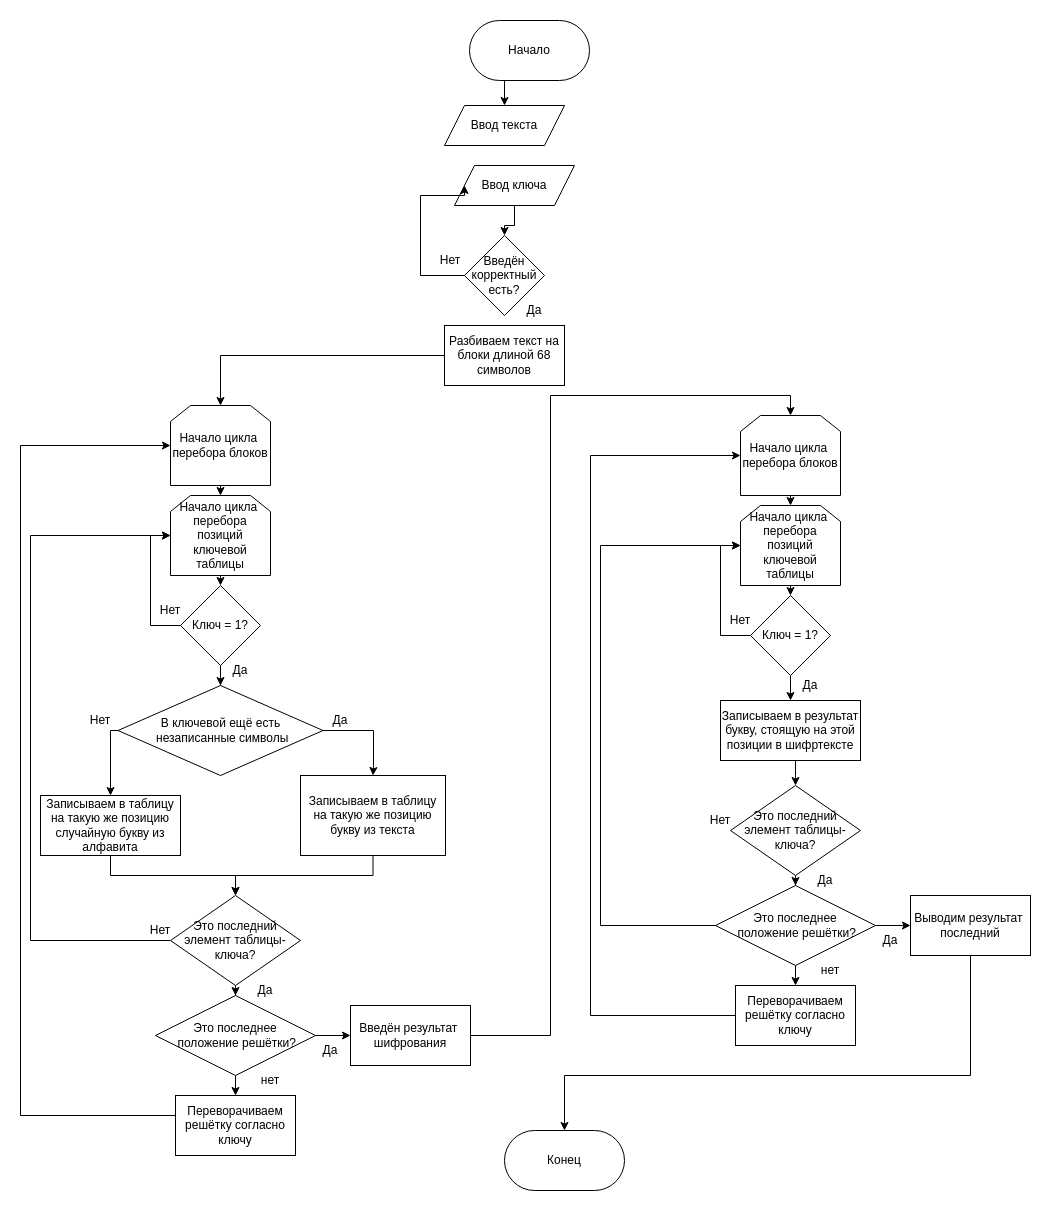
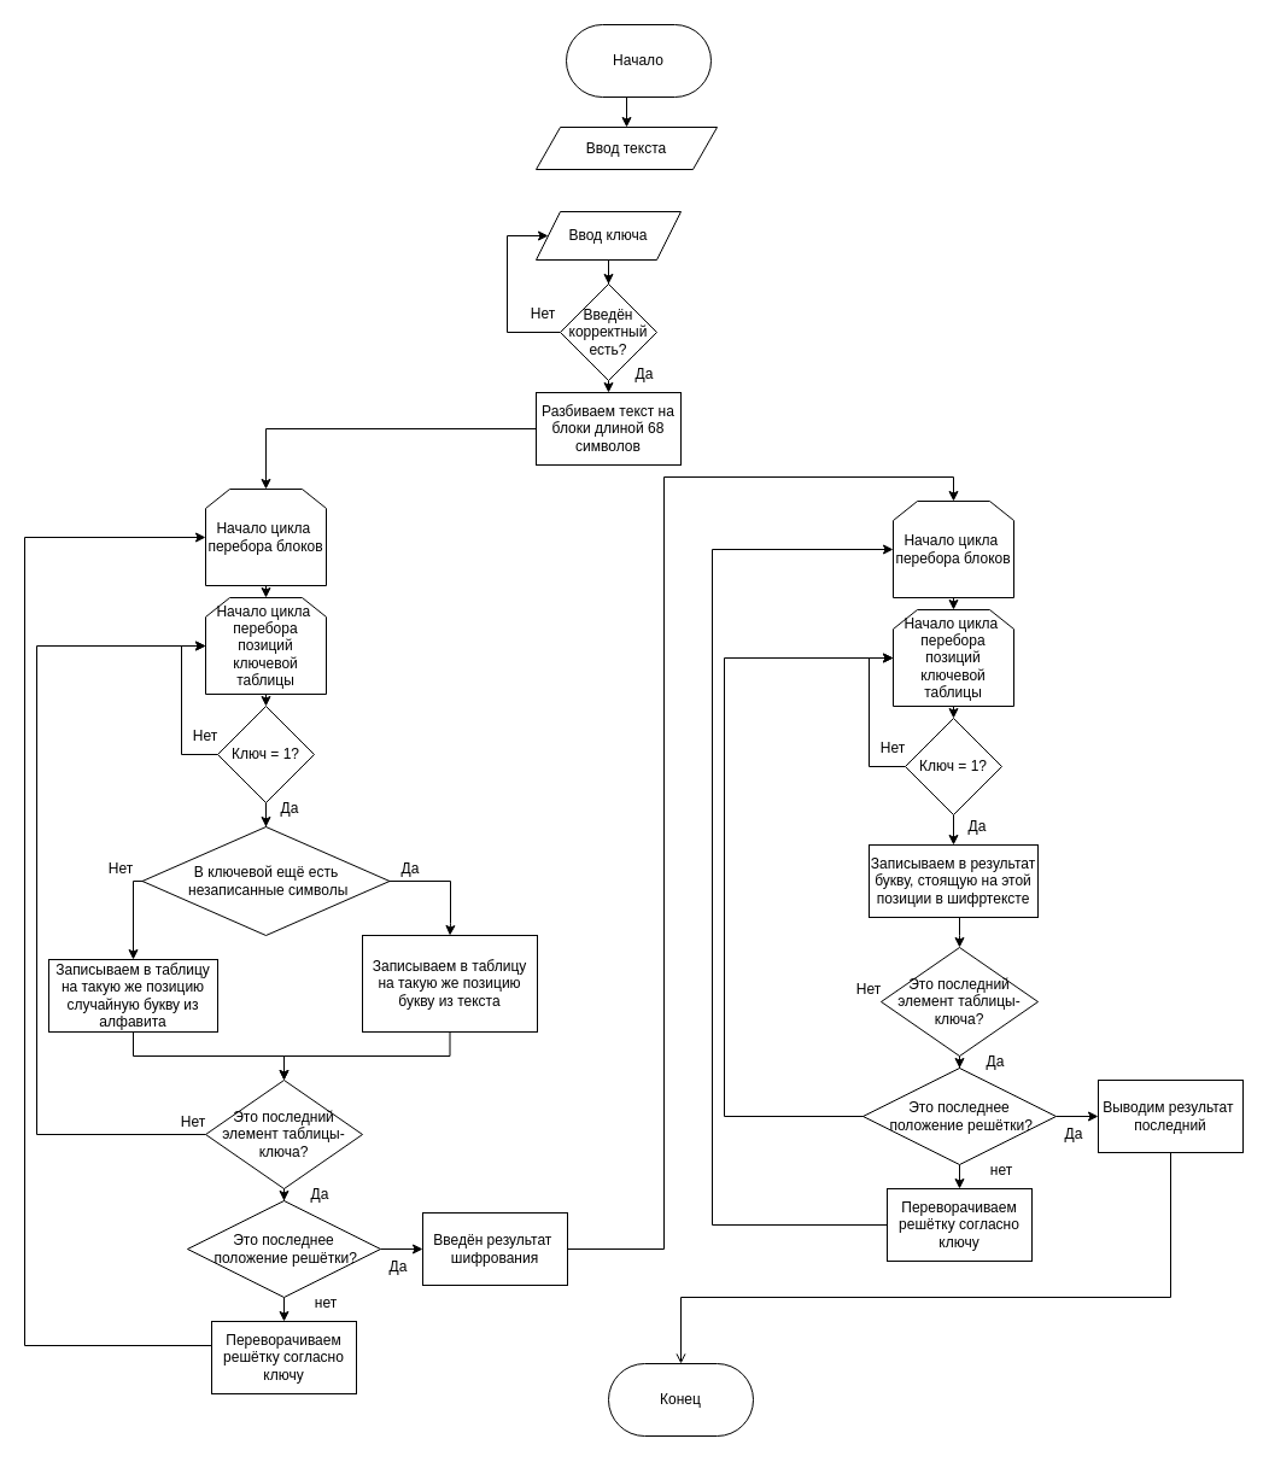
- <mxCell id="4" value="Ввод текста" style="shape=parallelogram;perimeter=parallelogramPerimeter;whiteSpace=wrap;html=1;fixedSize=1;" vertex="1" parent="1"><mxGeometry x="444" y="105" width="120" height="40" as="geometry" /></mxCell>
+ <mxCell id="4" value="Ввод текста" style="shape=parallelogram;perimeter=parallelogramPerimeter;whiteSpace=wrap;html=1;fixedSize=1;" vertex="1" parent="1"><mxGeometry x="444" y="105" width="150" height="35" as="geometry" /></mxCell>
- <mxCell id="6" value="Ввод ключа" style="shape=parallelogram;perimeter=parallelogramPerimeter;whiteSpace=wrap;html=1;fixedSize=1;" vertex="1" parent="1"><mxGeometry x="454" y="165" width="120" height="40" as="geometry" /></mxCell>
+ <mxCell id="6" value="Ввод ключа" style="shape=parallelogram;perimeter=parallelogramPerimeter;whiteSpace=wrap;html=1;fixedSize=1;" vertex="1" parent="1"><mxGeometry x="444" y="175" width="120" height="40" as="geometry" /></mxCell>
+ <mxCell id="8" style="edgeStyle=orthogonalEdgeStyle;rounded=0;orthogonalLoop=1;jettySize=auto;html=1;exitX=0.5;exitY=1;exitDx=0;exitDy=0;entryX=0.5;entryY=0;entryDx=0;entryDy=0;" edge="1" parent="1" source="9" target="12"><mxGeometry relative="1" as="geometry" /></mxCell>
- <mxCell id="68" style="edgeStyle=orthogonalEdgeStyle;rounded=0;orthogonalLoop=1;jettySize=auto;html=1;entryX=0.5;entryY=0;entryDx=0;entryDy=0;" edge="1" parent="1" source="69" target="71"><mxGeometry relative="1" as="geometry"><Array as="points"><mxPoint x="970" y="1075" /><mxPoint x="564" y="1075" /></Array></mxGeometry></mxCell>
+ <mxCell id="68" style="edgeStyle=orthogonalEdgeStyle;rounded=0;orthogonalLoop=1;jettySize=auto;html=1;entryX=0.5;entryY=0;entryDx=0;entryDy=0;endArrow=open;" edge="1" parent="1" source="69" target="71"><mxGeometry relative="1" as="geometry"><Array as="points"><mxPoint x="970" y="1075" /><mxPoint x="564" y="1075" /></Array></mxGeometry></mxCell>
